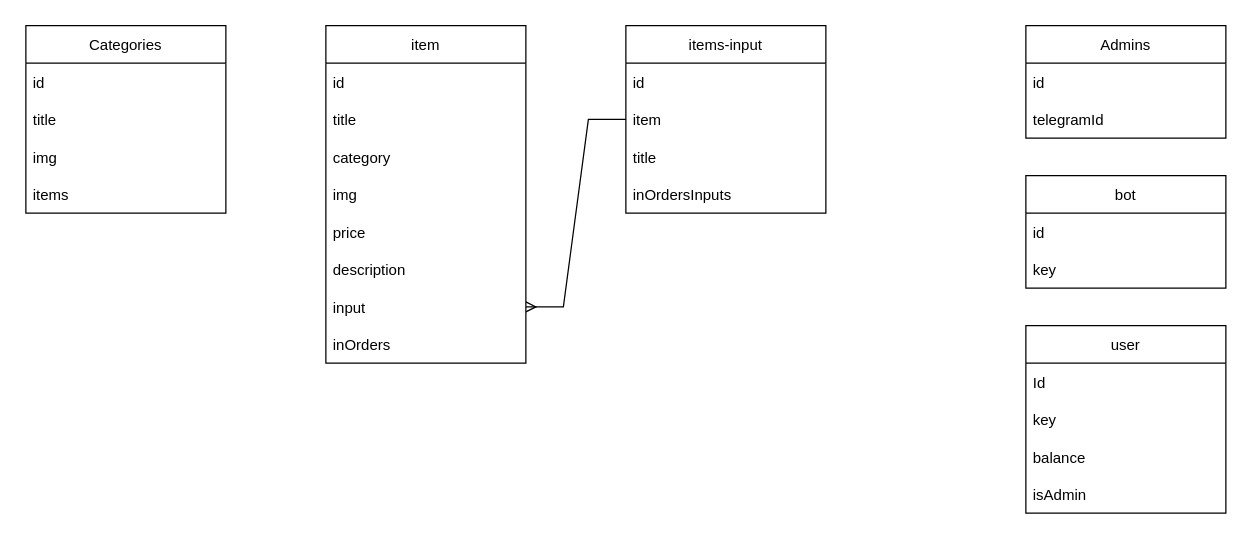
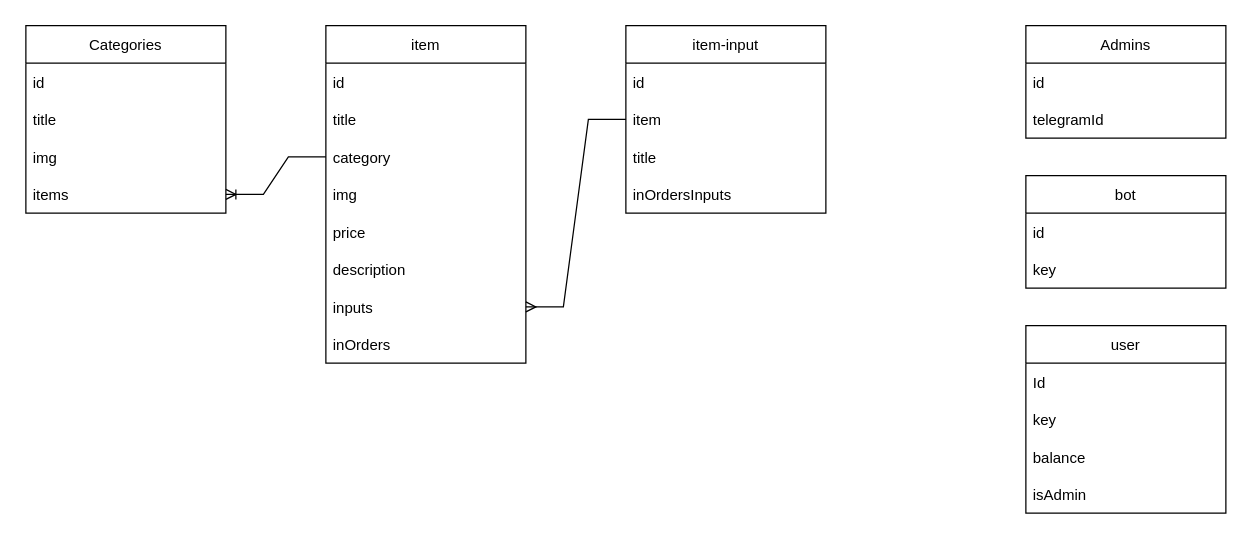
- <mxCell id="27" value="items-input" style="swimlane;fontStyle=0;childLayout=stackLayout;horizontal=1;startSize=30;horizontalStack=0;resizeParent=1;resizeParentMax=0;resizeLast=0;collapsible=1;marginBottom=0;" vertex="1" parent="1"><mxGeometry x="500" y="20" width="160" height="150" as="geometry" /></mxCell>
+ <mxCell id="27" value="item-input" style="swimlane;fontStyle=0;childLayout=stackLayout;horizontal=1;startSize=30;horizontalStack=0;resizeParent=1;resizeParentMax=0;resizeLast=0;collapsible=1;marginBottom=0;" vertex="1" parent="1"><mxGeometry x="500" y="20" width="160" height="150" as="geometry" /></mxCell>
+ <mxCell id="33" value="" style="edgeStyle=entityRelationEdgeStyle;fontSize=12;html=1;endArrow=ERoneToMany;rounded=0;" edge="1" parent="1" source="21" target="17"><mxGeometry width="100" height="100" relative="1" as="geometry"><mxPoint x="230" y="130" as="sourcePoint" /><mxPoint x="330" y="30" as="targetPoint" /></mxGeometry></mxCell>
- <mxCell id="25" value="input" style="text;strokeColor=none;fillColor=none;align=left;verticalAlign=middle;spacingLeft=4;spacingRight=4;overflow=hidden;points=[[0,0.5],[1,0.5]];portConstraint=eastwest;rotatable=0;" vertex="1" parent="18"><mxGeometry y="210" width="160" height="30" as="geometry" /></mxCell>
+ <mxCell id="25" value="inputs" style="text;strokeColor=none;fillColor=none;align=left;verticalAlign=middle;spacingLeft=4;spacingRight=4;overflow=hidden;points=[[0,0.5],[1,0.5]];portConstraint=eastwest;rotatable=0;" vertex="1" parent="18"><mxGeometry y="210" width="160" height="30" as="geometry" /></mxCell>
